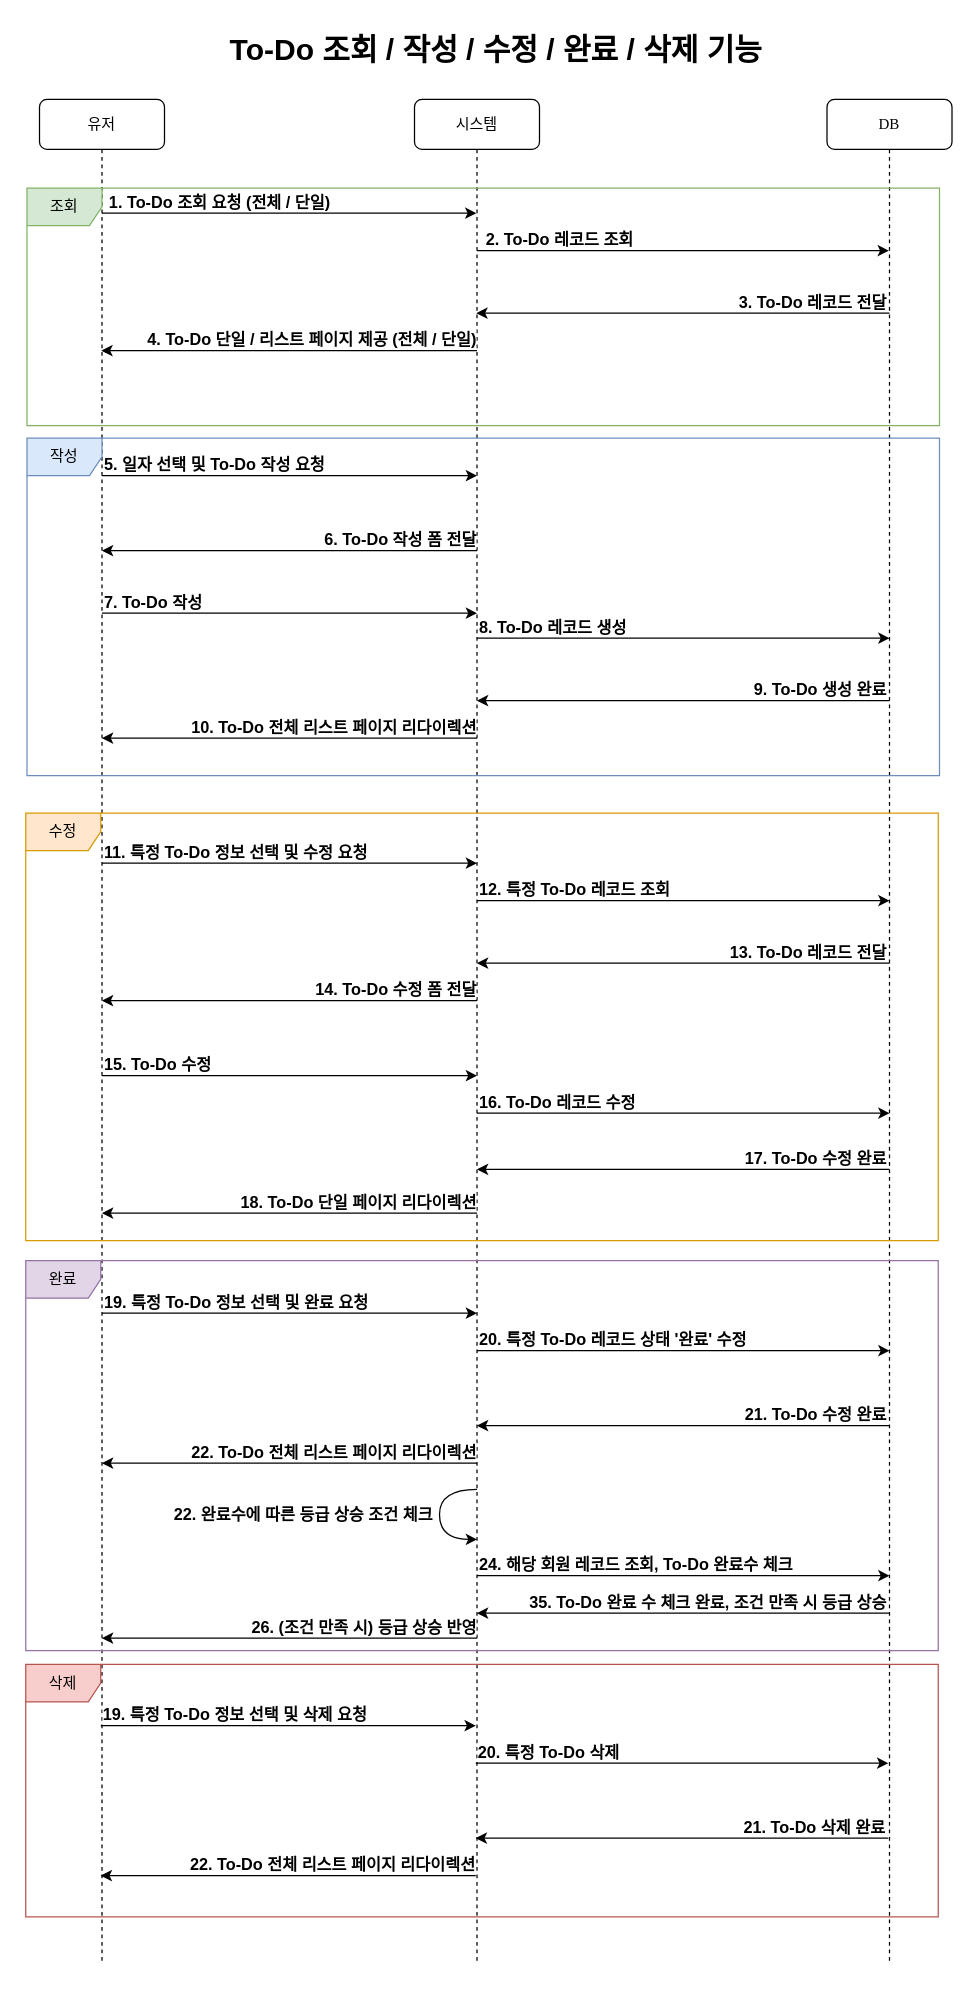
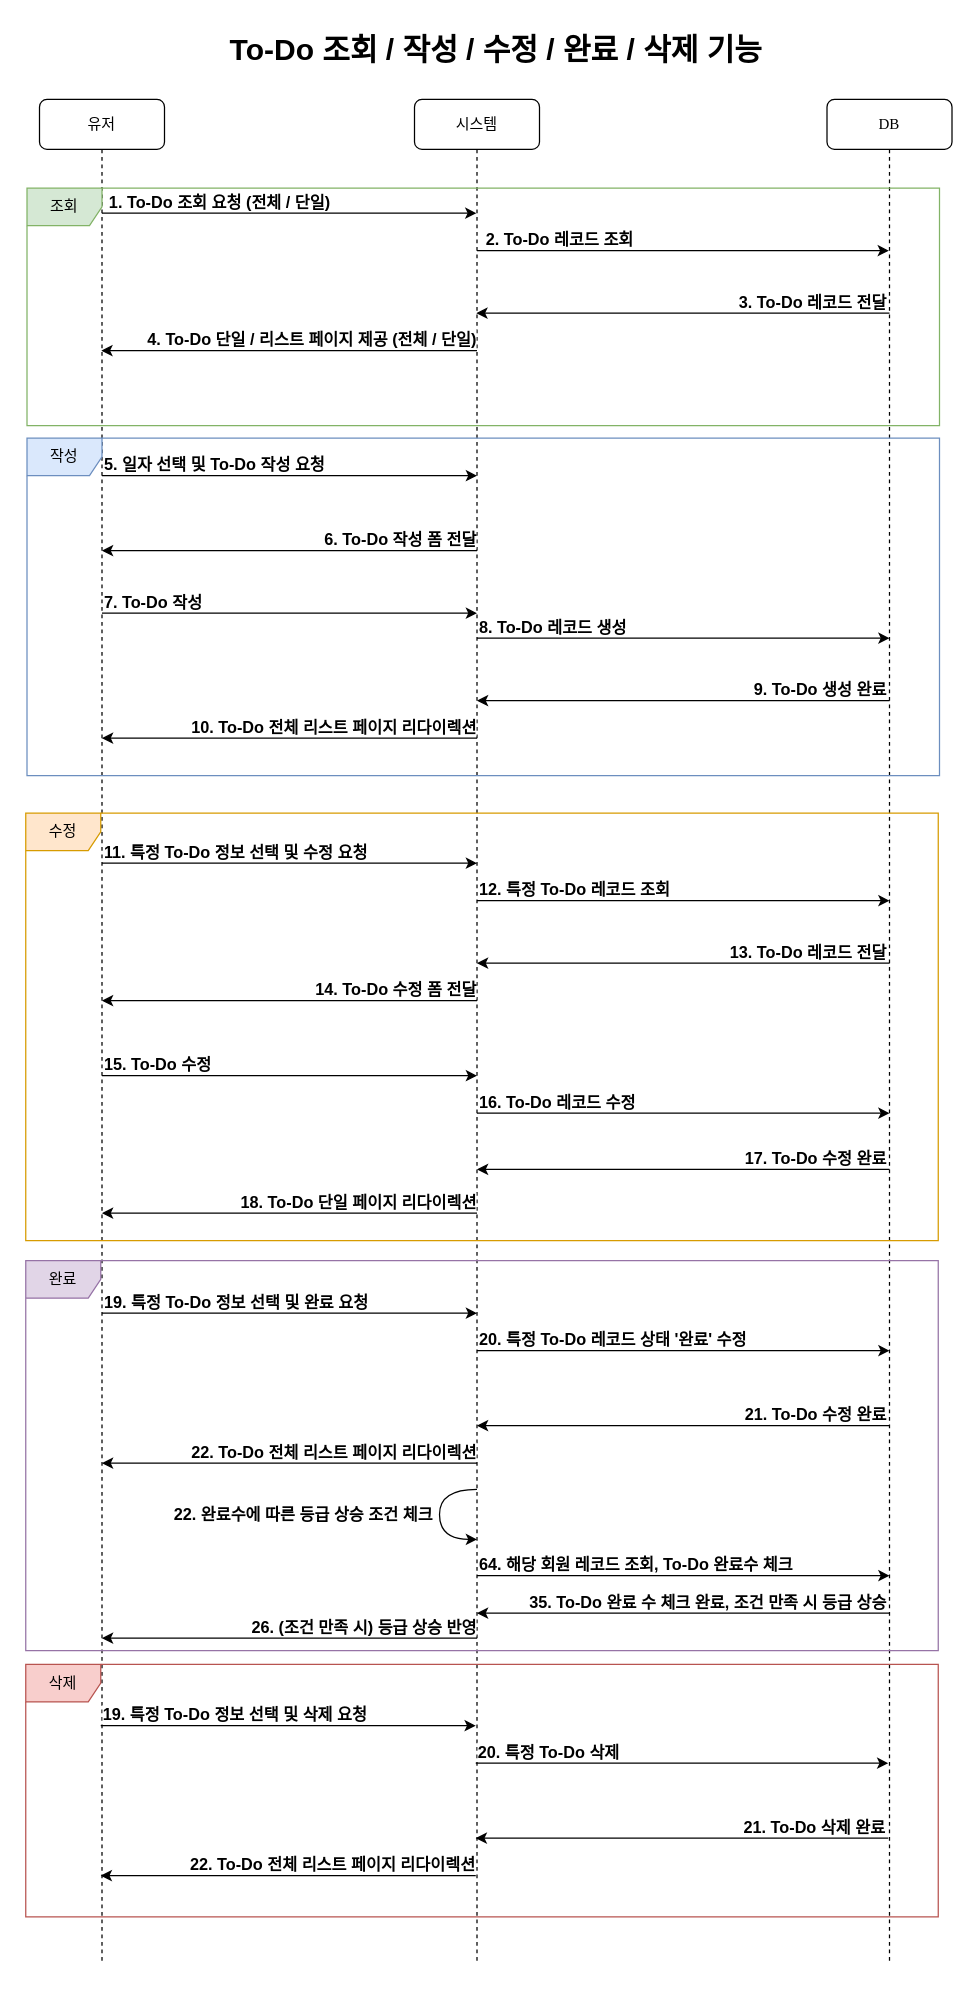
- <mxCell id="65" value="24. 해당 회원 레코드 조회, To-Do 완료수 체크" style="edgeLabel;html=1;align=left;verticalAlign=middle;resizable=0;points=[];fontSize=13;fontStyle=1" vertex="1" connectable="0" parent="1"><mxGeometry x="381" y="1250" as="geometry" /></mxCell>
+ <mxCell id="65" value="64. 해당 회원 레코드 조회, To-Do 완료수 체크" style="edgeLabel;html=1;align=left;verticalAlign=middle;resizable=0;points=[];fontSize=13;fontStyle=1" vertex="1" connectable="0" parent="1"><mxGeometry x="381" y="1250" as="geometry" /></mxCell>
